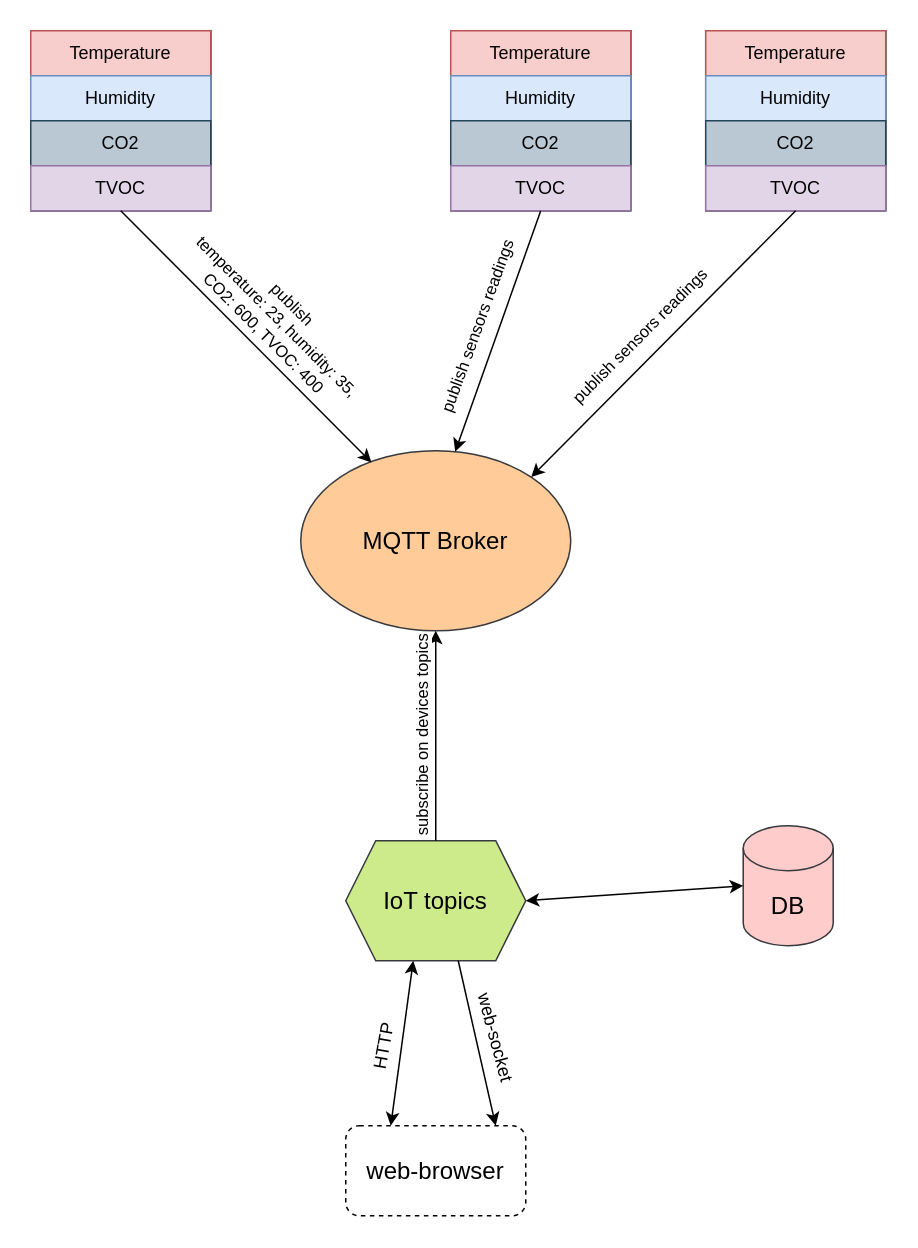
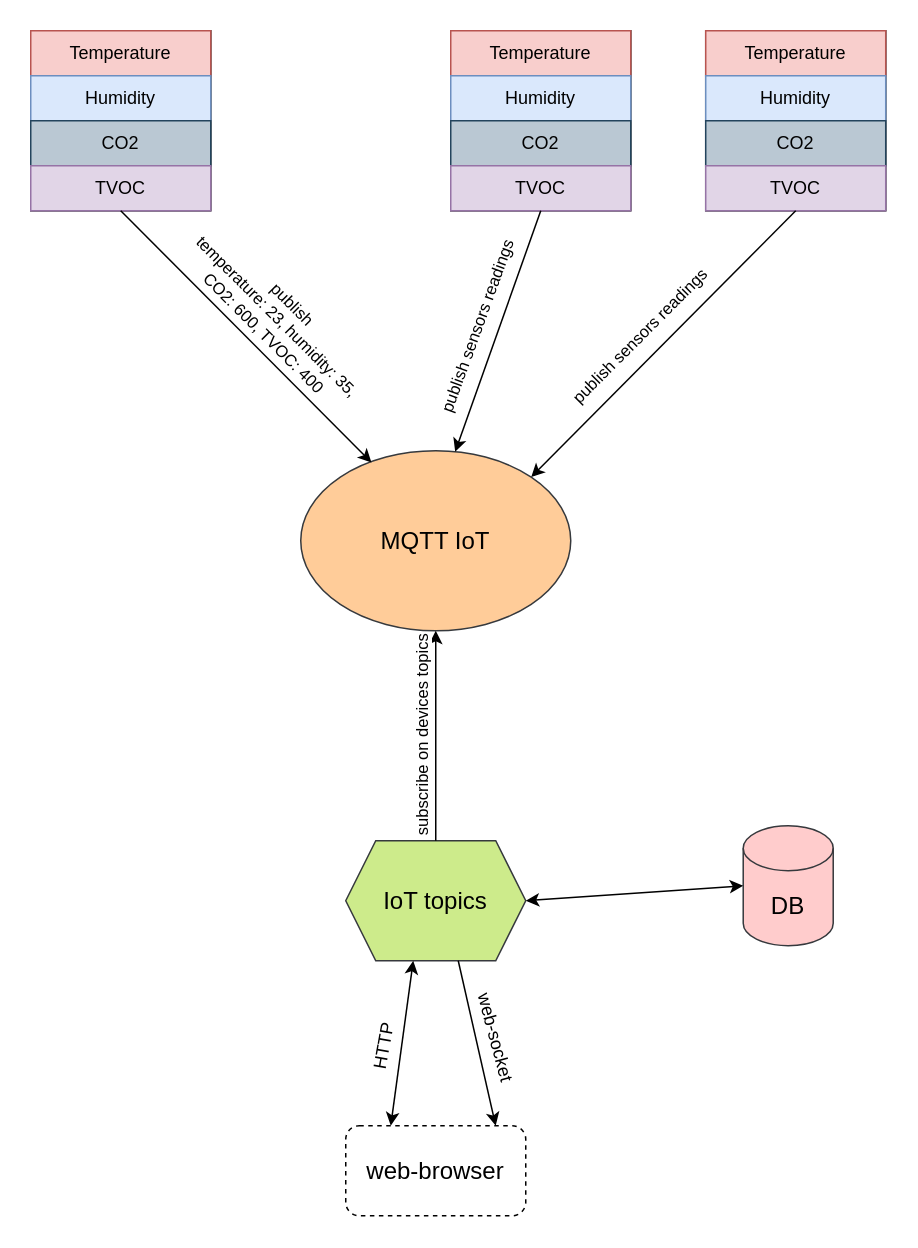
- <mxCell id="17" value="MQTT Broker" style="ellipse;whiteSpace=wrap;html=1;fillColor=#ffcc99;strokeColor=#36393d;fontSize=16;aspect=fixed;" vertex="1" parent="1"><mxGeometry x="200" y="300" width="180" height="120" as="geometry" /></mxCell>
+ <mxCell id="17" value="MQTT IoT" style="ellipse;whiteSpace=wrap;html=1;fillColor=#ffcc99;strokeColor=#36393d;fontSize=16;aspect=fixed;" vertex="1" parent="1"><mxGeometry x="200" y="300" width="180" height="120" as="geometry" /></mxCell>
